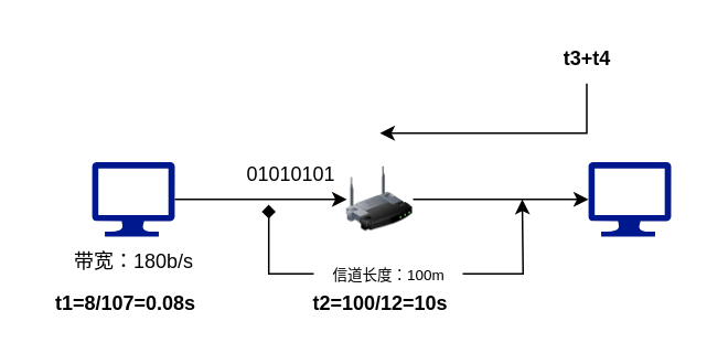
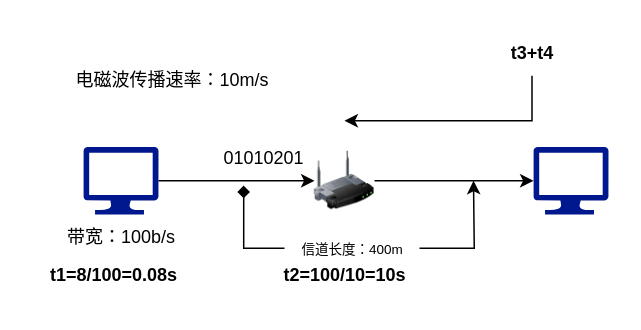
+ <mxCell id="12" value="电磁波传播速率：10m/s" style="text;html=1;align=center;verticalAlign=middle;resizable=0;points=[];autosize=1;strokeColor=none;fillColor=none;" vertex="1" parent="1"><mxGeometry x="39" y="38" width="150" height="30" as="geometry" /></mxCell>
- <mxCell id="7" value="01010101&lt;br&gt;" style="text;html=1;align=center;verticalAlign=middle;resizable=0;points=[];autosize=1;strokeColor=none;fillColor=none;" vertex="1" parent="1"><mxGeometry x="135" y="90" width="80" height="30" as="geometry" /></mxCell>
+ <mxCell id="7" value="01010201&lt;br&gt;" style="text;html=1;align=center;verticalAlign=middle;resizable=0;points=[];autosize=1;strokeColor=none;fillColor=none;" vertex="1" parent="1"><mxGeometry x="135" y="90" width="80" height="30" as="geometry" /></mxCell>
- <mxCell id="8" value="带宽：180b/s" style="text;html=1;align=center;verticalAlign=middle;resizable=0;points=[];autosize=1;strokeColor=none;fillColor=none;" vertex="1" parent="1"><mxGeometry x="30" y="142.5" width="100" height="30" as="geometry" /></mxCell>
+ <mxCell id="8" value="带宽：100b/s" style="text;html=1;align=center;verticalAlign=middle;resizable=0;points=[];autosize=1;strokeColor=none;fillColor=none;" vertex="1" parent="1"><mxGeometry x="30" y="142.5" width="100" height="30" as="geometry" /></mxCell>
- <mxCell id="10" value="&lt;font style=&quot;font-size: 9px;&quot;&gt;信道长度：100m&lt;/font&gt;" style="text;html=1;align=center;verticalAlign=middle;resizable=0;points=[];autosize=1;strokeColor=none;fillColor=none;" vertex="1" parent="1"><mxGeometry x="189" y="150" width="90" height="30" as="geometry" /></mxCell>
+ <mxCell id="10" value="&lt;font style=&quot;font-size: 9px;&quot;&gt;信道长度：400m&lt;/font&gt;" style="text;html=1;align=center;verticalAlign=middle;resizable=0;points=[];autosize=1;strokeColor=none;fillColor=none;" vertex="1" parent="1"><mxGeometry x="189" y="150" width="90" height="30" as="geometry" /></mxCell>
- <mxCell id="13" value="&lt;b&gt;t1=8/107=0.08s&lt;/b&gt;" style="text;html=1;align=center;verticalAlign=middle;resizable=0;points=[];autosize=1;strokeColor=none;fillColor=none;" vertex="1" parent="1"><mxGeometry x="20" y="168" width="110" height="30" as="geometry" /></mxCell>
+ <mxCell id="13" value="&lt;b&gt;t1=8/100=0.08s&lt;/b&gt;" style="text;html=1;align=center;verticalAlign=middle;resizable=0;points=[];autosize=1;strokeColor=none;fillColor=none;" vertex="1" parent="1"><mxGeometry x="20" y="168" width="110" height="30" as="geometry" /></mxCell>
- <mxCell id="14" value="&lt;b&gt;t2=100/12=10s&lt;/b&gt;" style="text;html=1;align=center;verticalAlign=middle;resizable=0;points=[];autosize=1;strokeColor=none;fillColor=none;" vertex="1" parent="1"><mxGeometry x="179" y="168" width="100" height="30" as="geometry" /></mxCell>
+ <mxCell id="14" value="&lt;b&gt;t2=100/10=10s&lt;/b&gt;" style="text;html=1;align=center;verticalAlign=middle;resizable=0;points=[];autosize=1;strokeColor=none;fillColor=none;" vertex="1" parent="1"><mxGeometry x="179" y="168" width="100" height="30" as="geometry" /></mxCell>
